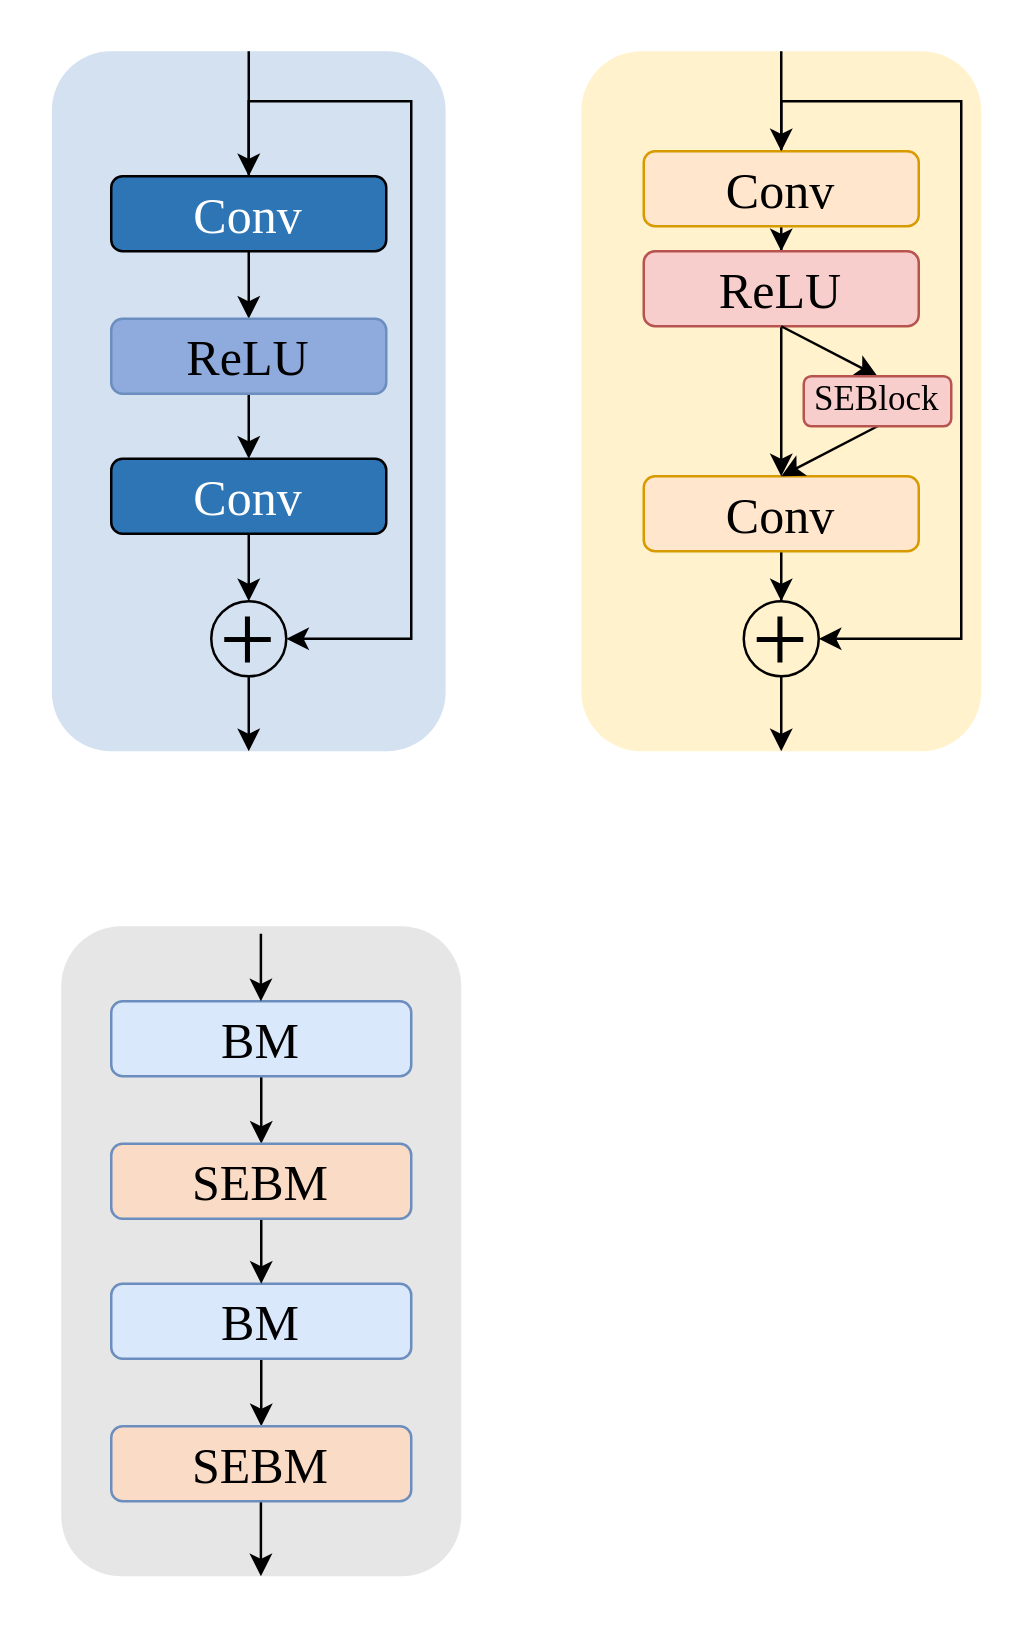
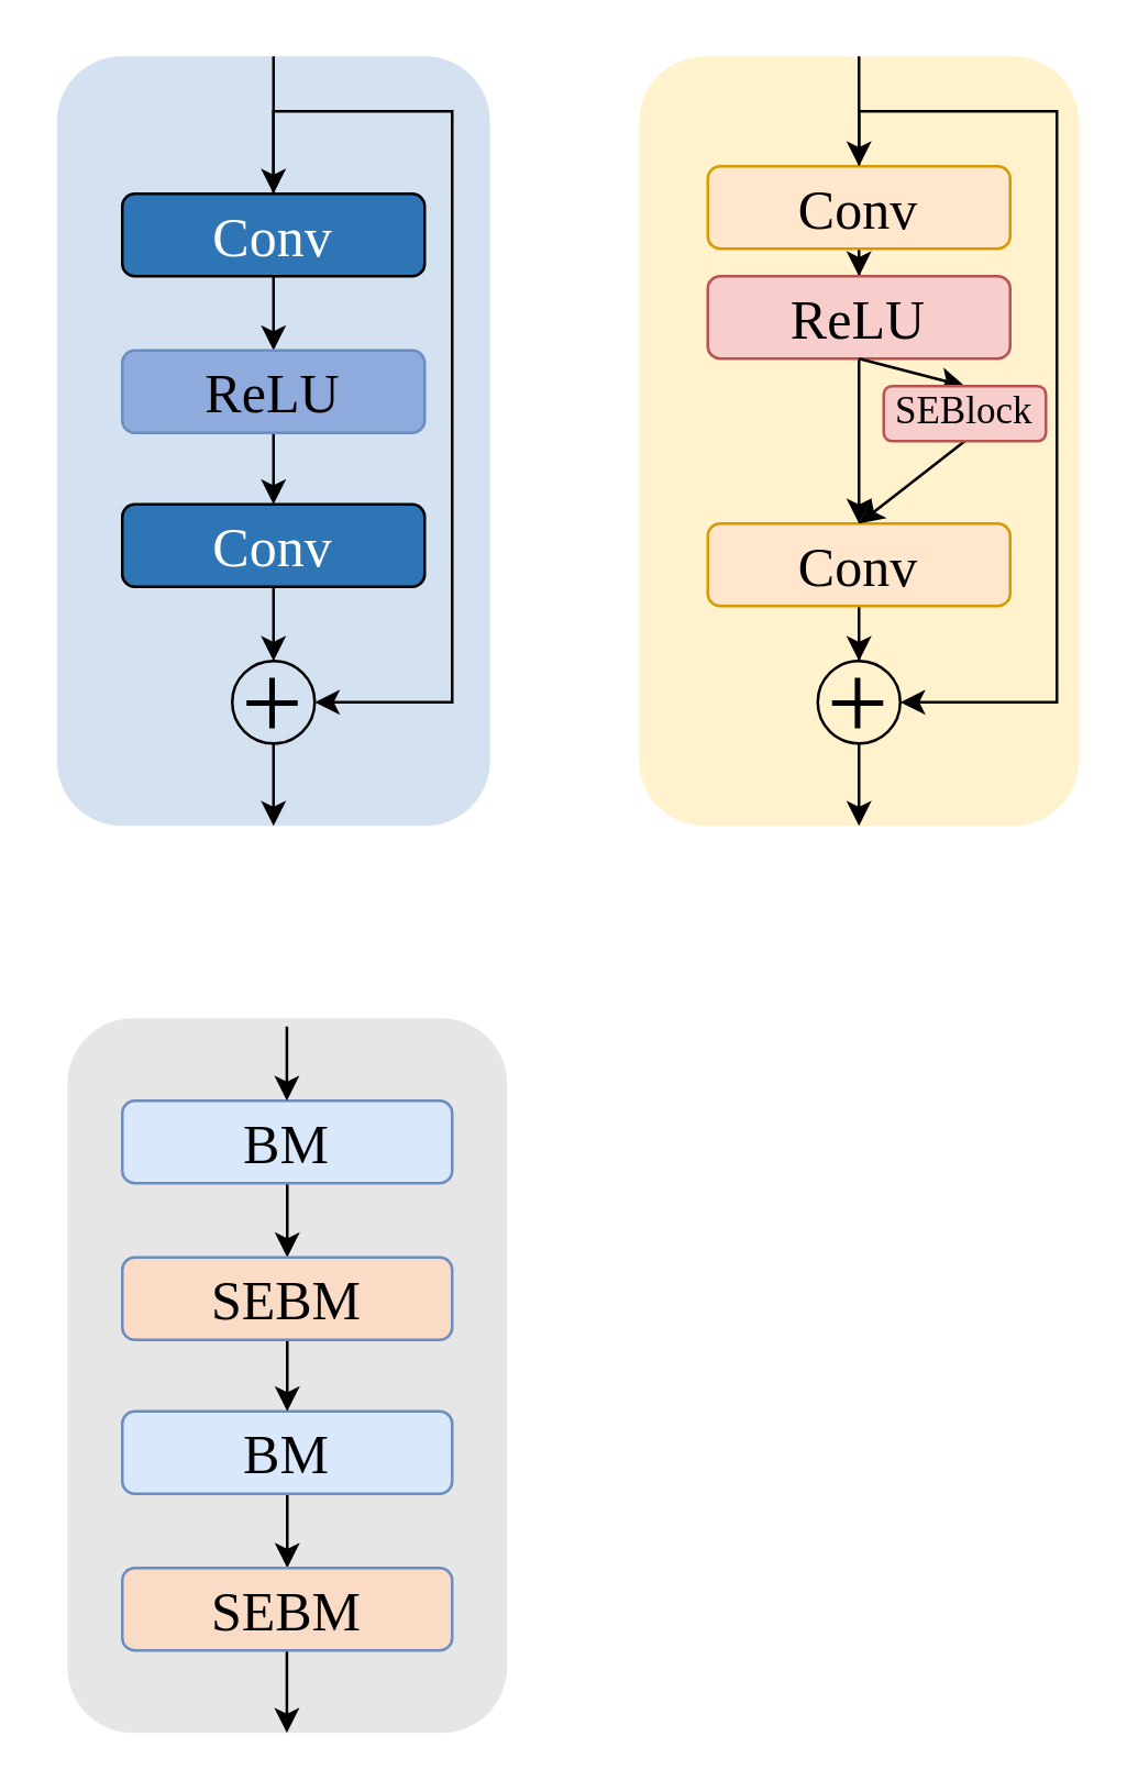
- <mxCell id="34" value="&lt;font style=&quot;font-size: 14px;&quot; face=&quot;Times New Roman&quot;&gt;SEBlock&lt;/font&gt;" style="rounded=1;whiteSpace=wrap;html=1;fillColor=#f8cecc;strokeColor=#b85450;" vertex="1" parent="1"><mxGeometry x="321" y="150" width="59" height="20" as="geometry" /></mxCell>
+ <mxCell id="34" value="&lt;font style=&quot;font-size: 14px;&quot; face=&quot;Times New Roman&quot;&gt;SEBlock&lt;/font&gt;" style="rounded=1;whiteSpace=wrap;html=1;fillColor=#f8cecc;strokeColor=#b85450;" vertex="1" parent="1"><mxGeometry x="321" y="140" width="59" height="20" as="geometry" /></mxCell>
